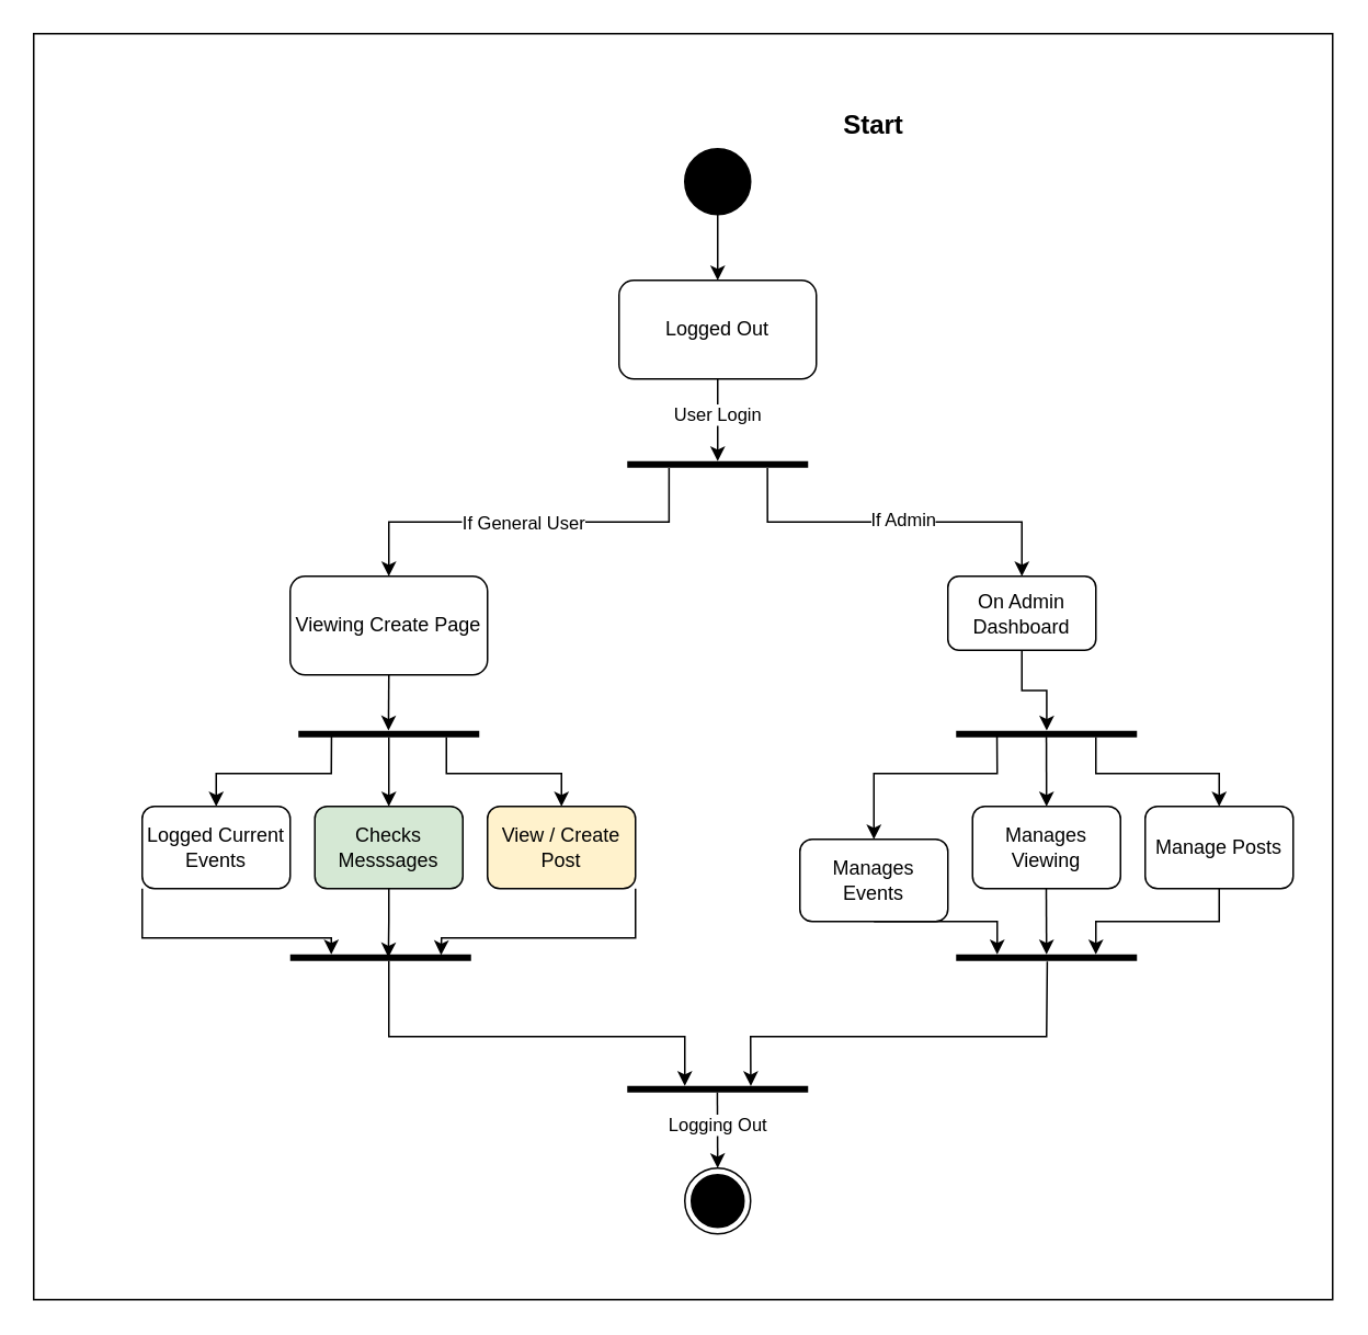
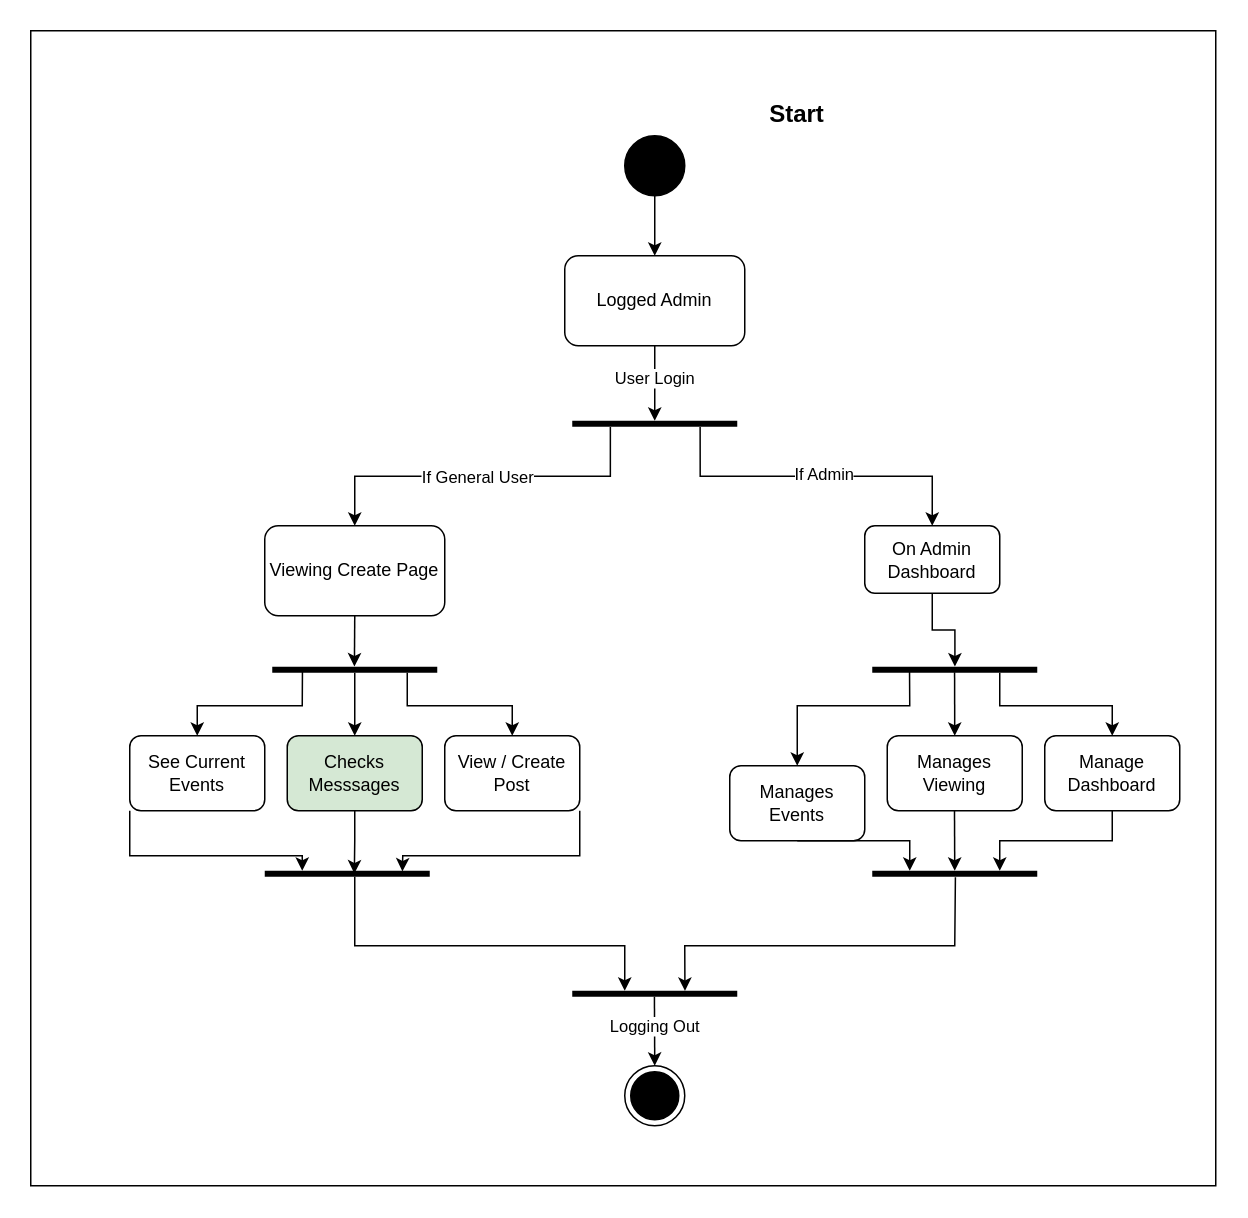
- <mxCell id="19" value="Logged Out" style="rounded=1;whiteSpace=wrap;html=1;" parent="1" vertex="1"><mxGeometry x="376" y="170" width="120" height="60" as="geometry" /></mxCell>
+ <mxCell id="19" value="Logged Admin" style="rounded=1;whiteSpace=wrap;html=1;" parent="1" vertex="1"><mxGeometry x="376" y="170" width="120" height="60" as="geometry" /></mxCell>
- <mxCell id="18" value="Logged Current Events" style="rounded=1;whiteSpace=wrap;html=1;" parent="1" vertex="1"><mxGeometry x="86" y="490" width="90" height="50" as="geometry" /></mxCell>
+ <mxCell id="18" value="See Current Events" style="rounded=1;whiteSpace=wrap;html=1;" parent="1" vertex="1"><mxGeometry x="86" y="490" width="90" height="50" as="geometry" /></mxCell>
- <mxCell id="21" value="View / Create Post" style="rounded=1;whiteSpace=wrap;html=1;fillColor=#fff2cc;" parent="1" vertex="1"><mxGeometry x="296" y="490" width="90" height="50" as="geometry" /></mxCell>
+ <mxCell id="21" value="View / Create Post" style="rounded=1;whiteSpace=wrap;html=1;" parent="1" vertex="1"><mxGeometry x="296" y="490" width="90" height="50" as="geometry" /></mxCell>
- <mxCell id="24" value="Manage Posts" style="rounded=1;whiteSpace=wrap;html=1;" parent="1" vertex="1"><mxGeometry x="696" y="490" width="90" height="50" as="geometry" /></mxCell>
+ <mxCell id="24" value="Manage Dashboard" style="rounded=1;whiteSpace=wrap;html=1;" parent="1" vertex="1"><mxGeometry x="696" y="490" width="90" height="50" as="geometry" /></mxCell>
